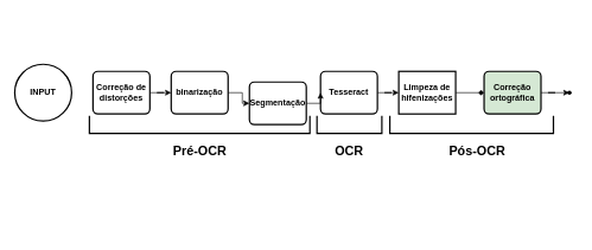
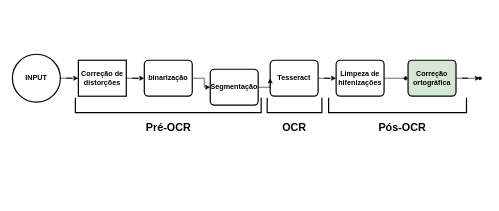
+ <mxCell id="3" value="" style="edgeStyle=orthogonalEdgeStyle;rounded=0;orthogonalLoop=1;jettySize=auto;html=1;" edge="1" parent="1" source="4" target="14"><mxGeometry relative="1" as="geometry" /></mxCell>
- <mxCell id="14" value="&lt;b&gt;Correção de distorções&lt;/b&gt;" style="rounded=1;whiteSpace=wrap;html=1;absoluteArcSize=1;arcSize=14;strokeWidth=2;" vertex="1" parent="1"><mxGeometry x="130" y="100" width="80" height="60" as="geometry" /></mxCell>
+ <mxCell id="14" value="&lt;b&gt;Correção de distorções&lt;/b&gt;" style="whiteSpace=wrap;html=1;absoluteArcSize=1;arcSize=14;strokeWidth=2;rounded=0;" vertex="1" parent="1"><mxGeometry x="130" y="100" width="80" height="60" as="geometry" /></mxCell>
- <mxCell id="12" value="&lt;b&gt;Limpeza de hifenizações&lt;/b&gt;" style="whiteSpace=wrap;html=1;absoluteArcSize=1;arcSize=14;strokeWidth=2;rounded=0;" vertex="1" parent="1"><mxGeometry x="560" y="100" width="80" height="60" as="geometry" /></mxCell>
+ <mxCell id="12" value="&lt;b&gt;Limpeza de hifenizações&lt;/b&gt;" style="rounded=1;whiteSpace=wrap;html=1;absoluteArcSize=1;arcSize=14;strokeWidth=2;" vertex="1" parent="1"><mxGeometry x="560" y="100" width="80" height="60" as="geometry" /></mxCell>
